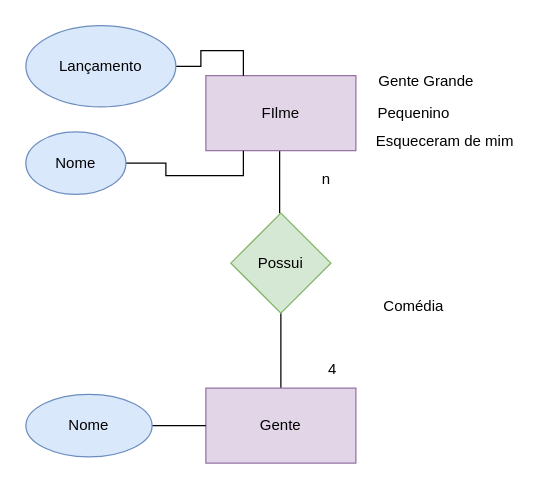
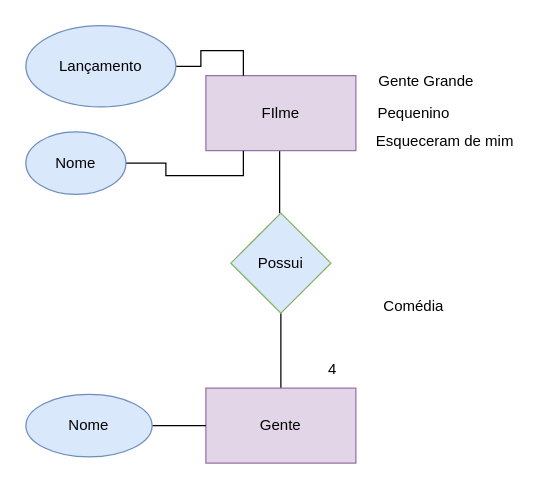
- <mxCell id="8" value="n" style="text;html=1;align=center;verticalAlign=middle;resizable=0;points=[];autosize=1;strokeColor=none;fillColor=none;" vertex="1" parent="1"><mxGeometry x="245" y="128" width="30" height="30" as="geometry" /></mxCell>
- <mxCell id="5" value="Possui" style="rhombus;whiteSpace=wrap;html=1;fillColor=#d5e8d4;strokeColor=#82b366;" vertex="1" parent="1"><mxGeometry x="184" y="170" width="80" height="80" as="geometry" /></mxCell>
+ <mxCell id="5" value="Possui" style="rhombus;whiteSpace=wrap;html=1;fillColor=#dae8fc;strokeColor=#82b366;" vertex="1" parent="1"><mxGeometry x="184" y="170" width="80" height="80" as="geometry" /></mxCell>
